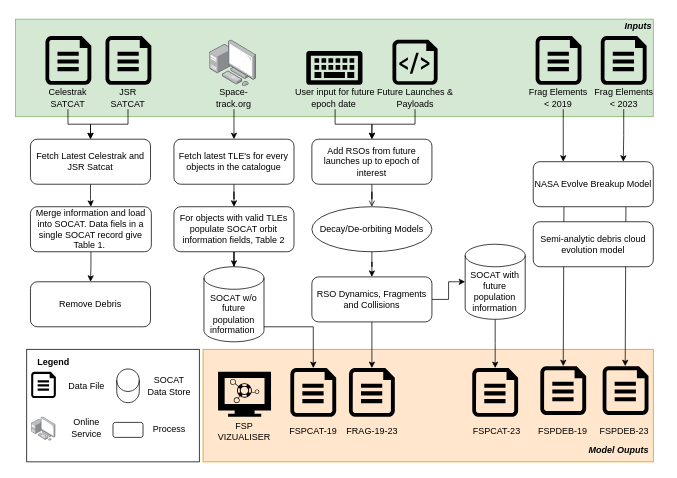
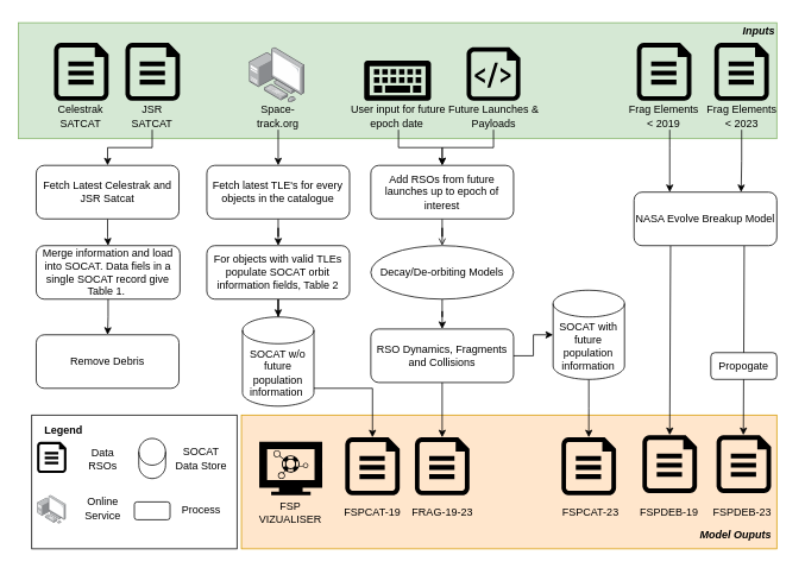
- <mxCell id="7" style="edgeStyle=orthogonalEdgeStyle;rounded=0;orthogonalLoop=1;jettySize=auto;html=1;" edge="1" parent="1" source="8" target="22"><mxGeometry relative="1" as="geometry" /></mxCell>
- <mxCell id="42" value="Semi-analytic debris cloud evolution model" style="rounded=1;whiteSpace=wrap;html=1;" vertex="1" parent="1"><mxGeometry x="710" y="295" width="160" height="60" as="geometry" /></mxCell>
+ <mxCell id="56" value="Propogate" style="rounded=1;whiteSpace=wrap;html=1;" vertex="1" parent="1"><mxGeometry x="796.1" y="395" width="73.9" height="30" as="geometry" /></mxCell>
- <mxCell id="61" value="Data File" style="text;html=1;strokeColor=none;fillColor=none;align=center;verticalAlign=middle;whiteSpace=wrap;rounded=0;" vertex="1" parent="58"><mxGeometry x="50.0" y="35" width="60" height="30" as="geometry" /></mxCell>
+ <mxCell id="61" value="Data RSOs" style="text;html=1;strokeColor=none;fillColor=none;align=center;verticalAlign=middle;whiteSpace=wrap;rounded=0;" vertex="1" parent="58"><mxGeometry x="50.0" y="35" width="60" height="30" as="geometry" /></mxCell>
